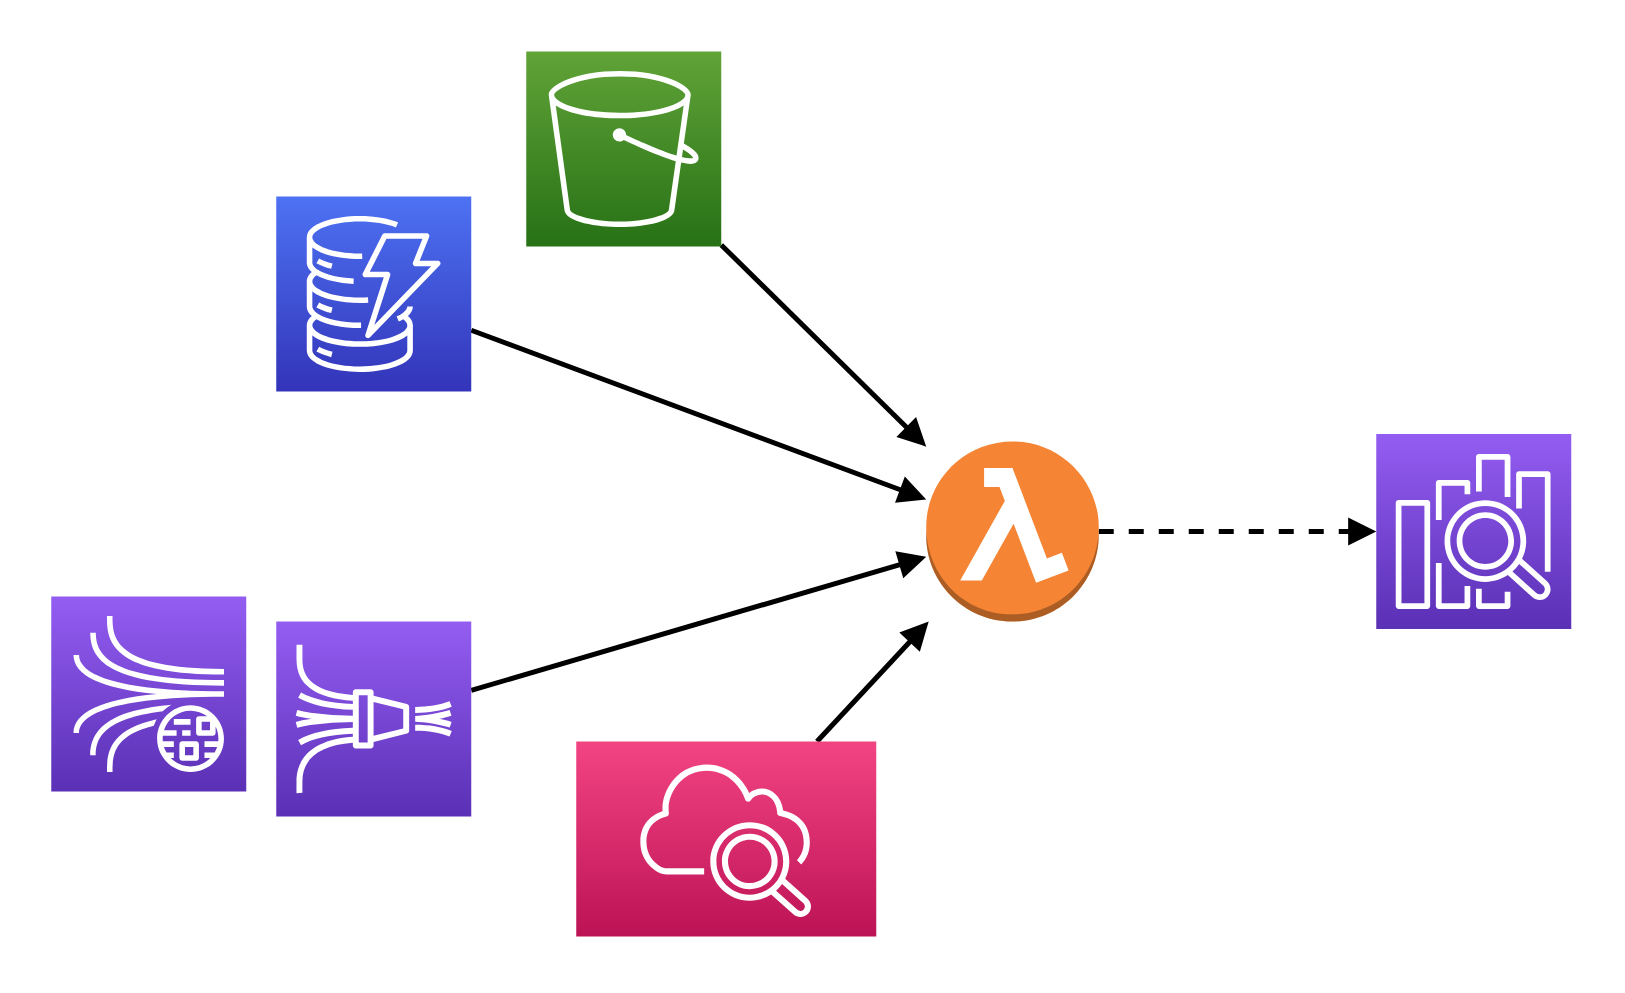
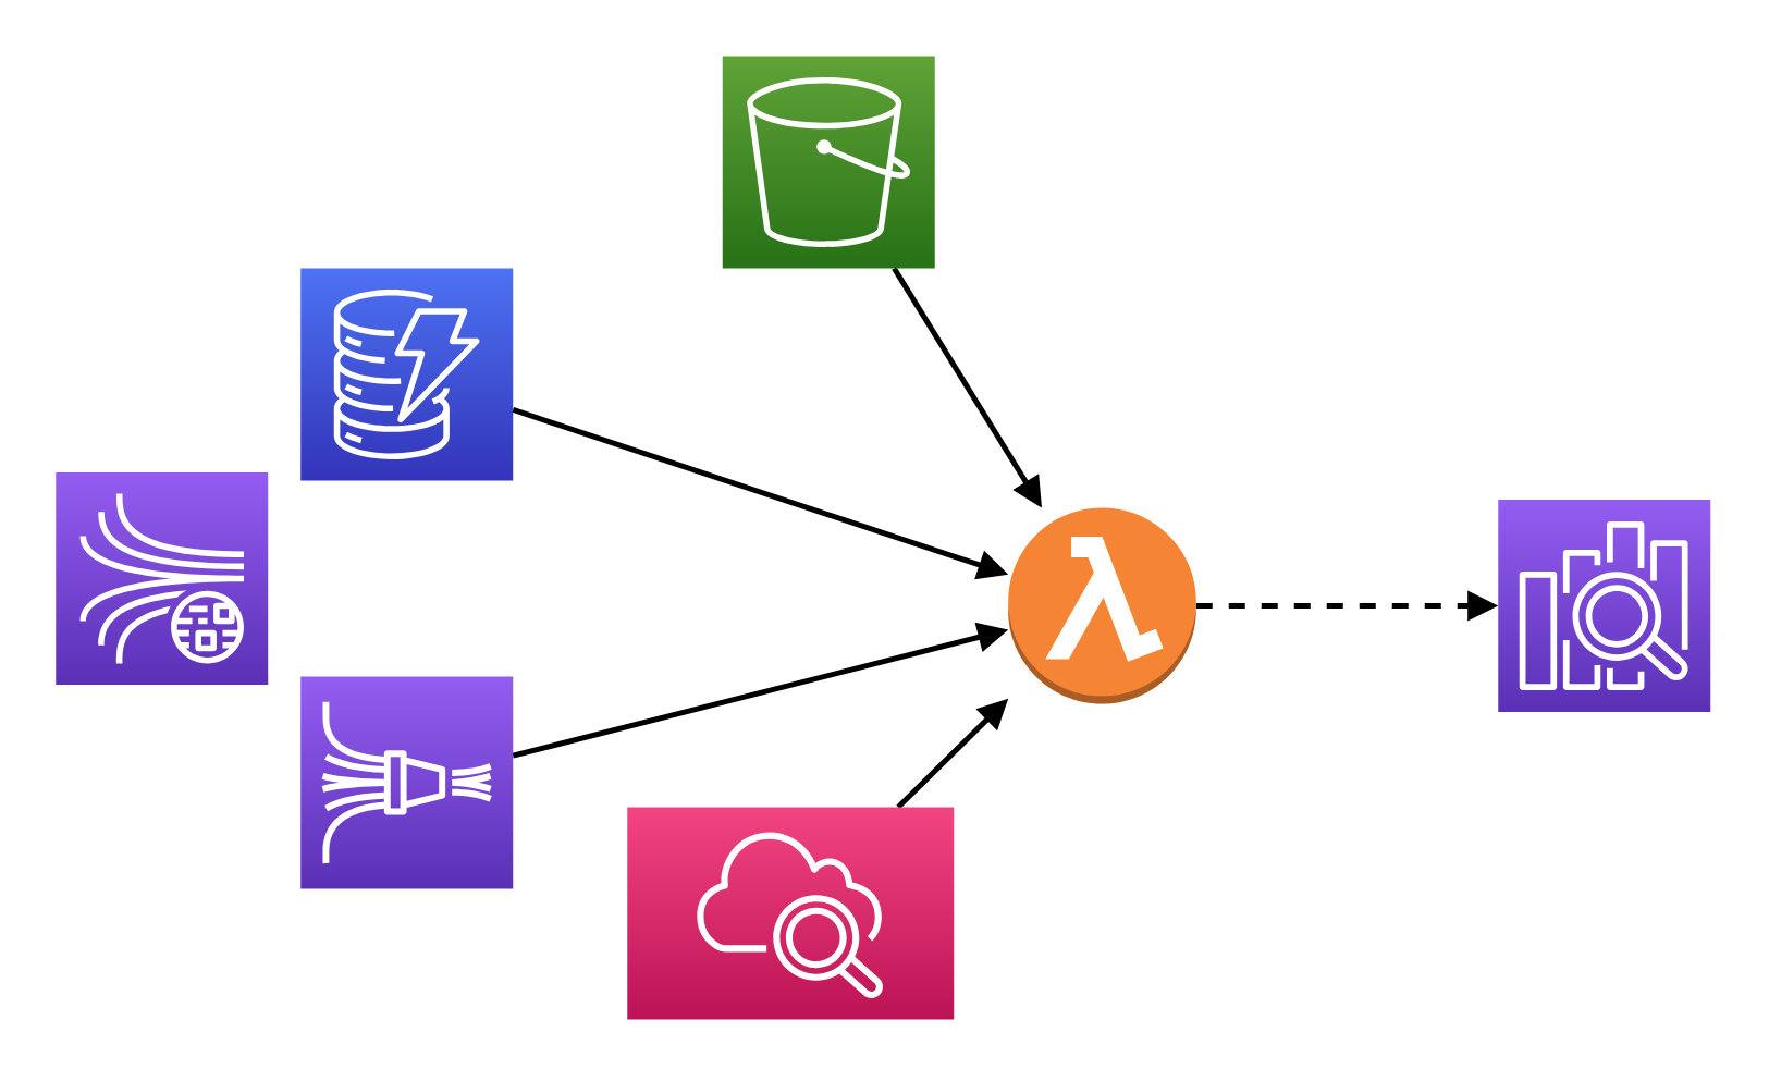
- <mxCell id="4" value="S3" style="sketch=0;points=[[0,0,0],[0.25,0,0],[0.5,0,0],[0.75,0,0],[1,0,0],[0,1,0],[0.25,1,0],[0.5,1,0],[0.75,1,0],[1,1,0],[0,0.25,0],[0,0.5,0],[0,0.75,0],[1,0.25,0],[1,0.5,0],[1,0.75,0]];outlineConnect=0;fontColor=#FFFFFF;gradientColor=#60A337;gradientDirection=north;fillColor=#277116;strokeColor=#ffffff;dashed=0;verticalLabelPosition=bottom;verticalAlign=top;align=center;html=1;fontSize=12;fontStyle=1;aspect=fixed;shape=mxgraph.aws4.resourceIcon;resIcon=mxgraph.aws4.s3;" vertex="1" parent="1"><mxGeometry x="210" y="20" width="78" height="78" as="geometry" /></mxCell>
+ <mxCell id="4" value="S3" style="sketch=0;points=[[0,0,0],[0.25,0,0],[0.5,0,0],[0.75,0,0],[1,0,0],[0,1,0],[0.25,1,0],[0.5,1,0],[0.75,1,0],[1,1,0],[0,0.25,0],[0,0.5,0],[0,0.75,0],[1,0.25,0],[1,0.5,0],[1,0.75,0]];outlineConnect=0;fontColor=#FFFFFF;gradientColor=#60A337;gradientDirection=north;fillColor=#277116;strokeColor=#ffffff;dashed=0;verticalLabelPosition=bottom;verticalAlign=top;align=center;html=1;fontSize=12;fontStyle=1;aspect=fixed;shape=mxgraph.aws4.resourceIcon;resIcon=mxgraph.aws4.s3;" vertex="1" parent="1"><mxGeometry x="265" y="20" width="78" height="78" as="geometry" /></mxCell>
- <mxCell id="6" value="DynamoDB" style="sketch=0;points=[[0,0,0],[0.25,0,0],[0.5,0,0],[0.75,0,0],[1,0,0],[0,1,0],[0.25,1,0],[0.5,1,0],[0.75,1,0],[1,1,0],[0,0.25,0],[0,0.5,0],[0,0.75,0],[1,0.25,0],[1,0.5,0],[1,0.75,0]];outlineConnect=0;fontColor=#FFFFFF;gradientColor=#4D72F3;gradientDirection=north;fillColor=#3334B9;strokeColor=#ffffff;dashed=0;verticalLabelPosition=bottom;verticalAlign=top;align=center;html=1;fontSize=12;fontStyle=1;aspect=fixed;shape=mxgraph.aws4.resourceIcon;resIcon=mxgraph.aws4.dynamodb;" vertex="1" parent="1"><mxGeometry x="110" y="78" width="78" height="78" as="geometry" /></mxCell>
+ <mxCell id="6" value="DynamoDB" style="sketch=0;points=[[0,0,0],[0.25,0,0],[0.5,0,0],[0.75,0,0],[1,0,0],[0,1,0],[0.25,1,0],[0.5,1,0],[0.75,1,0],[1,1,0],[0,0.25,0],[0,0.5,0],[0,0.75,0],[1,0.25,0],[1,0.5,0],[1,0.75,0]];outlineConnect=0;fontColor=#FFFFFF;gradientColor=#4D72F3;gradientDirection=north;fillColor=#3334B9;strokeColor=#ffffff;dashed=0;verticalLabelPosition=bottom;verticalAlign=top;align=center;html=1;fontSize=12;fontStyle=1;aspect=fixed;shape=mxgraph.aws4.resourceIcon;resIcon=mxgraph.aws4.dynamodb;" vertex="1" parent="1"><mxGeometry x="110" y="98" width="78" height="78" as="geometry" /></mxCell>
- <mxCell id="8" value="Lambda" style="outlineConnect=0;dashed=0;verticalLabelPosition=bottom;verticalAlign=top;align=center;html=1;shape=mxgraph.aws3.lambda_function;fillColor=#F58534;gradientColor=none;fontColor=#FFFFFF;fontStyle=1" vertex="1" parent="1"><mxGeometry x="370" y="176" width="69" height="72" as="geometry" /></mxCell>
+ <mxCell id="8" value="Lambda" style="outlineConnect=0;dashed=0;verticalLabelPosition=bottom;verticalAlign=top;align=center;html=1;shape=mxgraph.aws3.lambda_function;fillColor=#F58534;gradientColor=none;fontColor=#FFFFFF;fontStyle=1" vertex="1" parent="1"><mxGeometry x="370" y="186" width="69" height="72" as="geometry" /></mxCell>
- <mxCell id="2" value="OpenSearch" style="sketch=0;points=[[0,0,0],[0.25,0,0],[0.5,0,0],[0.75,0,0],[1,0,0],[0,1,0],[0.25,1,0],[0.5,1,0],[0.75,1,0],[1,1,0],[0,0.25,0],[0,0.5,0],[0,0.75,0],[1,0.25,0],[1,0.5,0],[1,0.75,0]];outlineConnect=0;fontColor=#FFFFFF;gradientColor=#945DF2;gradientDirection=north;fillColor=#5A30B5;strokeColor=#ffffff;dashed=0;verticalLabelPosition=bottom;verticalAlign=top;align=center;html=1;fontSize=12;fontStyle=1;aspect=fixed;shape=mxgraph.aws4.resourceIcon;resIcon=mxgraph.aws4.elasticsearch_service;" vertex="1" parent="1"><mxGeometry x="550" y="173" width="78" height="78" as="geometry" /></mxCell>
+ <mxCell id="2" value="OpenSearch" style="sketch=0;points=[[0,0,0],[0.25,0,0],[0.5,0,0],[0.75,0,0],[1,0,0],[0,1,0],[0.25,1,0],[0.5,1,0],[0.75,1,0],[1,1,0],[0,0.25,0],[0,0.5,0],[0,0.75,0],[1,0.25,0],[1,0.5,0],[1,0.75,0]];outlineConnect=0;fontColor=#FFFFFF;gradientColor=#945DF2;gradientDirection=north;fillColor=#5A30B5;strokeColor=#ffffff;dashed=0;verticalLabelPosition=bottom;verticalAlign=top;align=center;html=1;fontSize=12;fontStyle=1;aspect=fixed;shape=mxgraph.aws4.resourceIcon;resIcon=mxgraph.aws4.elasticsearch_service;" vertex="1" parent="1"><mxGeometry x="550" y="183" width="78" height="78" as="geometry" /></mxCell>
- <mxCell id="11" value="Data Streams" style="sketch=0;points=[[0,0,0],[0.25,0,0],[0.5,0,0],[0.75,0,0],[1,0,0],[0,1,0],[0.25,1,0],[0.5,1,0],[0.75,1,0],[1,1,0],[0,0.25,0],[0,0.5,0],[0,0.75,0],[1,0.25,0],[1,0.5,0],[1,0.75,0]];outlineConnect=0;fontColor=#FFFFFF;gradientColor=#945DF2;gradientDirection=north;fillColor=#5A30B5;strokeColor=#ffffff;dashed=0;verticalLabelPosition=bottom;verticalAlign=top;align=center;html=1;fontSize=12;fontStyle=1;aspect=fixed;shape=mxgraph.aws4.resourceIcon;resIcon=mxgraph.aws4.kinesis_data_streams;" vertex="1" parent="1"><mxGeometry x="20" y="238" width="78" height="78" as="geometry" /></mxCell>
+ <mxCell id="11" value="Data Streams" style="sketch=0;points=[[0,0,0],[0.25,0,0],[0.5,0,0],[0.75,0,0],[1,0,0],[0,1,0],[0.25,1,0],[0.5,1,0],[0.75,1,0],[1,1,0],[0,0.25,0],[0,0.5,0],[0,0.75,0],[1,0.25,0],[1,0.5,0],[1,0.75,0]];outlineConnect=0;fontColor=#FFFFFF;gradientColor=#945DF2;gradientDirection=north;fillColor=#5A30B5;strokeColor=#ffffff;dashed=0;verticalLabelPosition=bottom;verticalAlign=top;align=center;html=1;fontSize=12;fontStyle=1;aspect=fixed;shape=mxgraph.aws4.resourceIcon;resIcon=mxgraph.aws4.kinesis_data_streams;" vertex="1" parent="1"><mxGeometry x="20" y="173" width="78" height="78" as="geometry" /></mxCell>
- <mxCell id="10" value="Firehose" style="sketch=0;points=[[0,0,0],[0.25,0,0],[0.5,0,0],[0.75,0,0],[1,0,0],[0,1,0],[0.25,1,0],[0.5,1,0],[0.75,1,0],[1,1,0],[0,0.25,0],[0,0.5,0],[0,0.75,0],[1,0.25,0],[1,0.5,0],[1,0.75,0]];outlineConnect=0;fontColor=#FFFFFF;gradientColor=#945DF2;gradientDirection=north;fillColor=#5A30B5;strokeColor=#ffffff;dashed=0;verticalLabelPosition=bottom;verticalAlign=top;align=center;html=1;fontSize=12;fontStyle=1;aspect=fixed;shape=mxgraph.aws4.resourceIcon;resIcon=mxgraph.aws4.kinesis_data_firehose;" vertex="1" parent="1"><mxGeometry x="110" y="248" width="78" height="78" as="geometry" /></mxCell>
+ <mxCell id="10" value="Data" style="sketch=0;points=[[0,0,0],[0.25,0,0],[0.5,0,0],[0.75,0,0],[1,0,0],[0,1,0],[0.25,1,0],[0.5,1,0],[0.75,1,0],[1,1,0],[0,0.25,0],[0,0.5,0],[0,0.75,0],[1,0.25,0],[1,0.5,0],[1,0.75,0]];outlineConnect=0;fontColor=#FFFFFF;gradientColor=#945DF2;gradientDirection=north;fillColor=#5A30B5;strokeColor=#ffffff;dashed=0;verticalLabelPosition=bottom;verticalAlign=top;align=center;html=1;fontSize=12;fontStyle=1;aspect=fixed;shape=mxgraph.aws4.resourceIcon;resIcon=mxgraph.aws4.kinesis_data_firehose;" vertex="1" parent="1"><mxGeometry x="110" y="248" width="78" height="78" as="geometry" /></mxCell>
